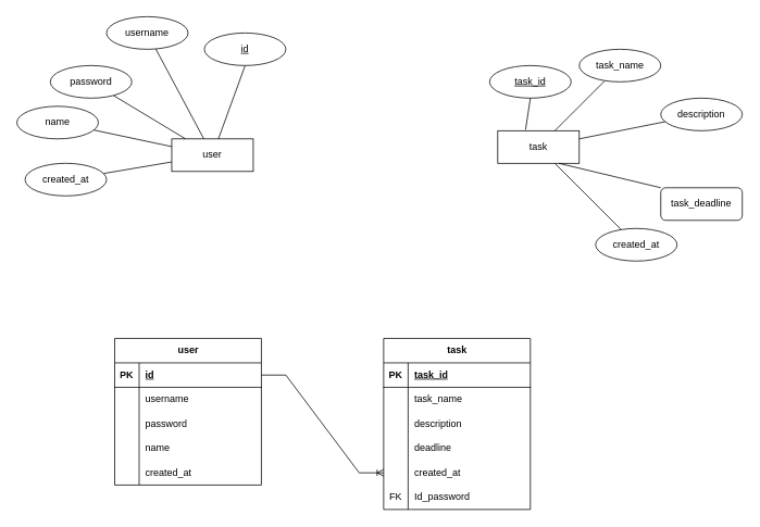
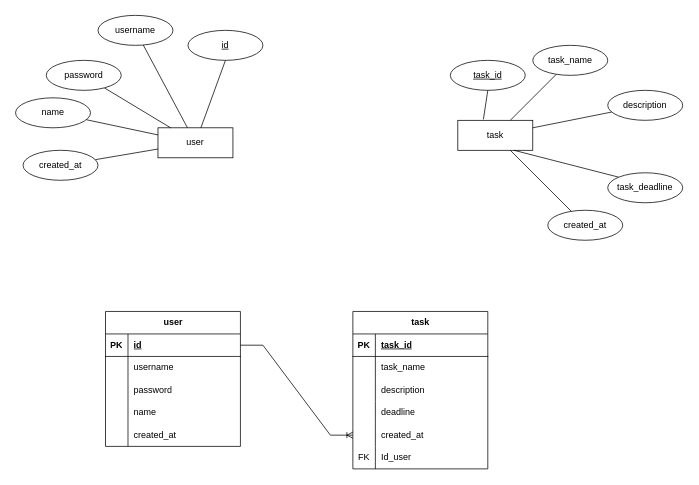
- <mxCell id="14" value="task_deadline" style="whiteSpace=wrap;html=1;align=center;rounded=1;" parent="1" vertex="1"><mxGeometry x="810" y="230" width="100" height="40" as="geometry" /></mxCell>
+ <mxCell id="14" value="task_deadline" style="ellipse;whiteSpace=wrap;html=1;align=center;" parent="1" vertex="1"><mxGeometry x="810" y="230" width="100" height="40" as="geometry" /></mxCell>
- <mxCell id="52" value="Id_password" style="shape=partialRectangle;connectable=0;fillColor=none;top=0;left=0;bottom=0;right=0;align=left;spacingLeft=6;overflow=hidden;whiteSpace=wrap;html=1;" vertex="1" parent="50"><mxGeometry x="30" width="150" height="30" as="geometry"><mxRectangle width="150" height="30" as="alternateBounds" /></mxGeometry></mxCell>
+ <mxCell id="52" value="Id_user" style="shape=partialRectangle;connectable=0;fillColor=none;top=0;left=0;bottom=0;right=0;align=left;spacingLeft=6;overflow=hidden;whiteSpace=wrap;html=1;" vertex="1" parent="50"><mxGeometry x="30" width="150" height="30" as="geometry"><mxRectangle width="150" height="30" as="alternateBounds" /></mxGeometry></mxCell>
